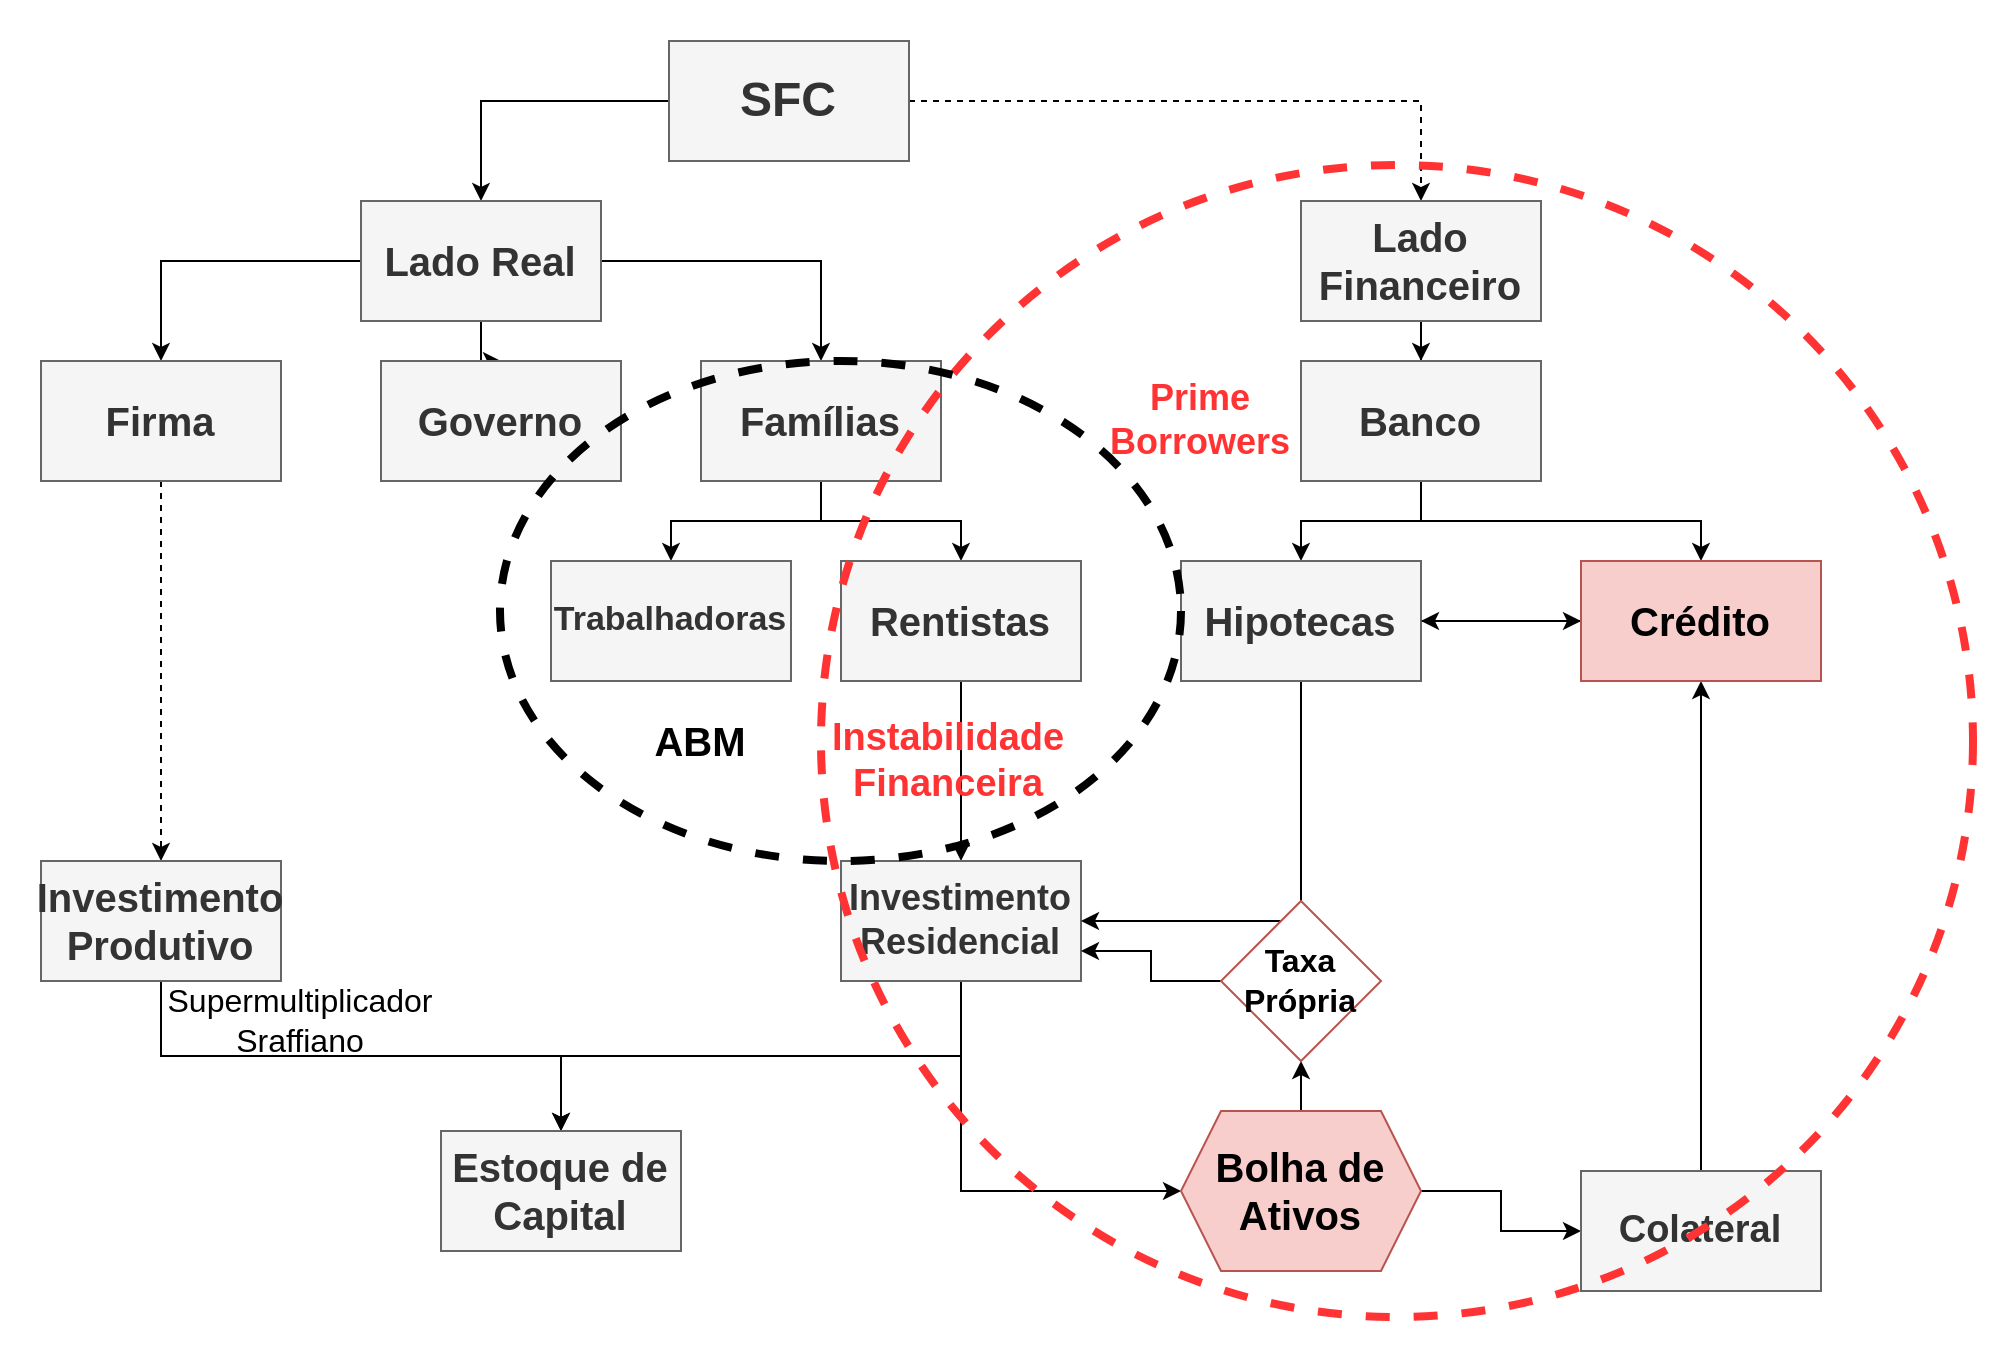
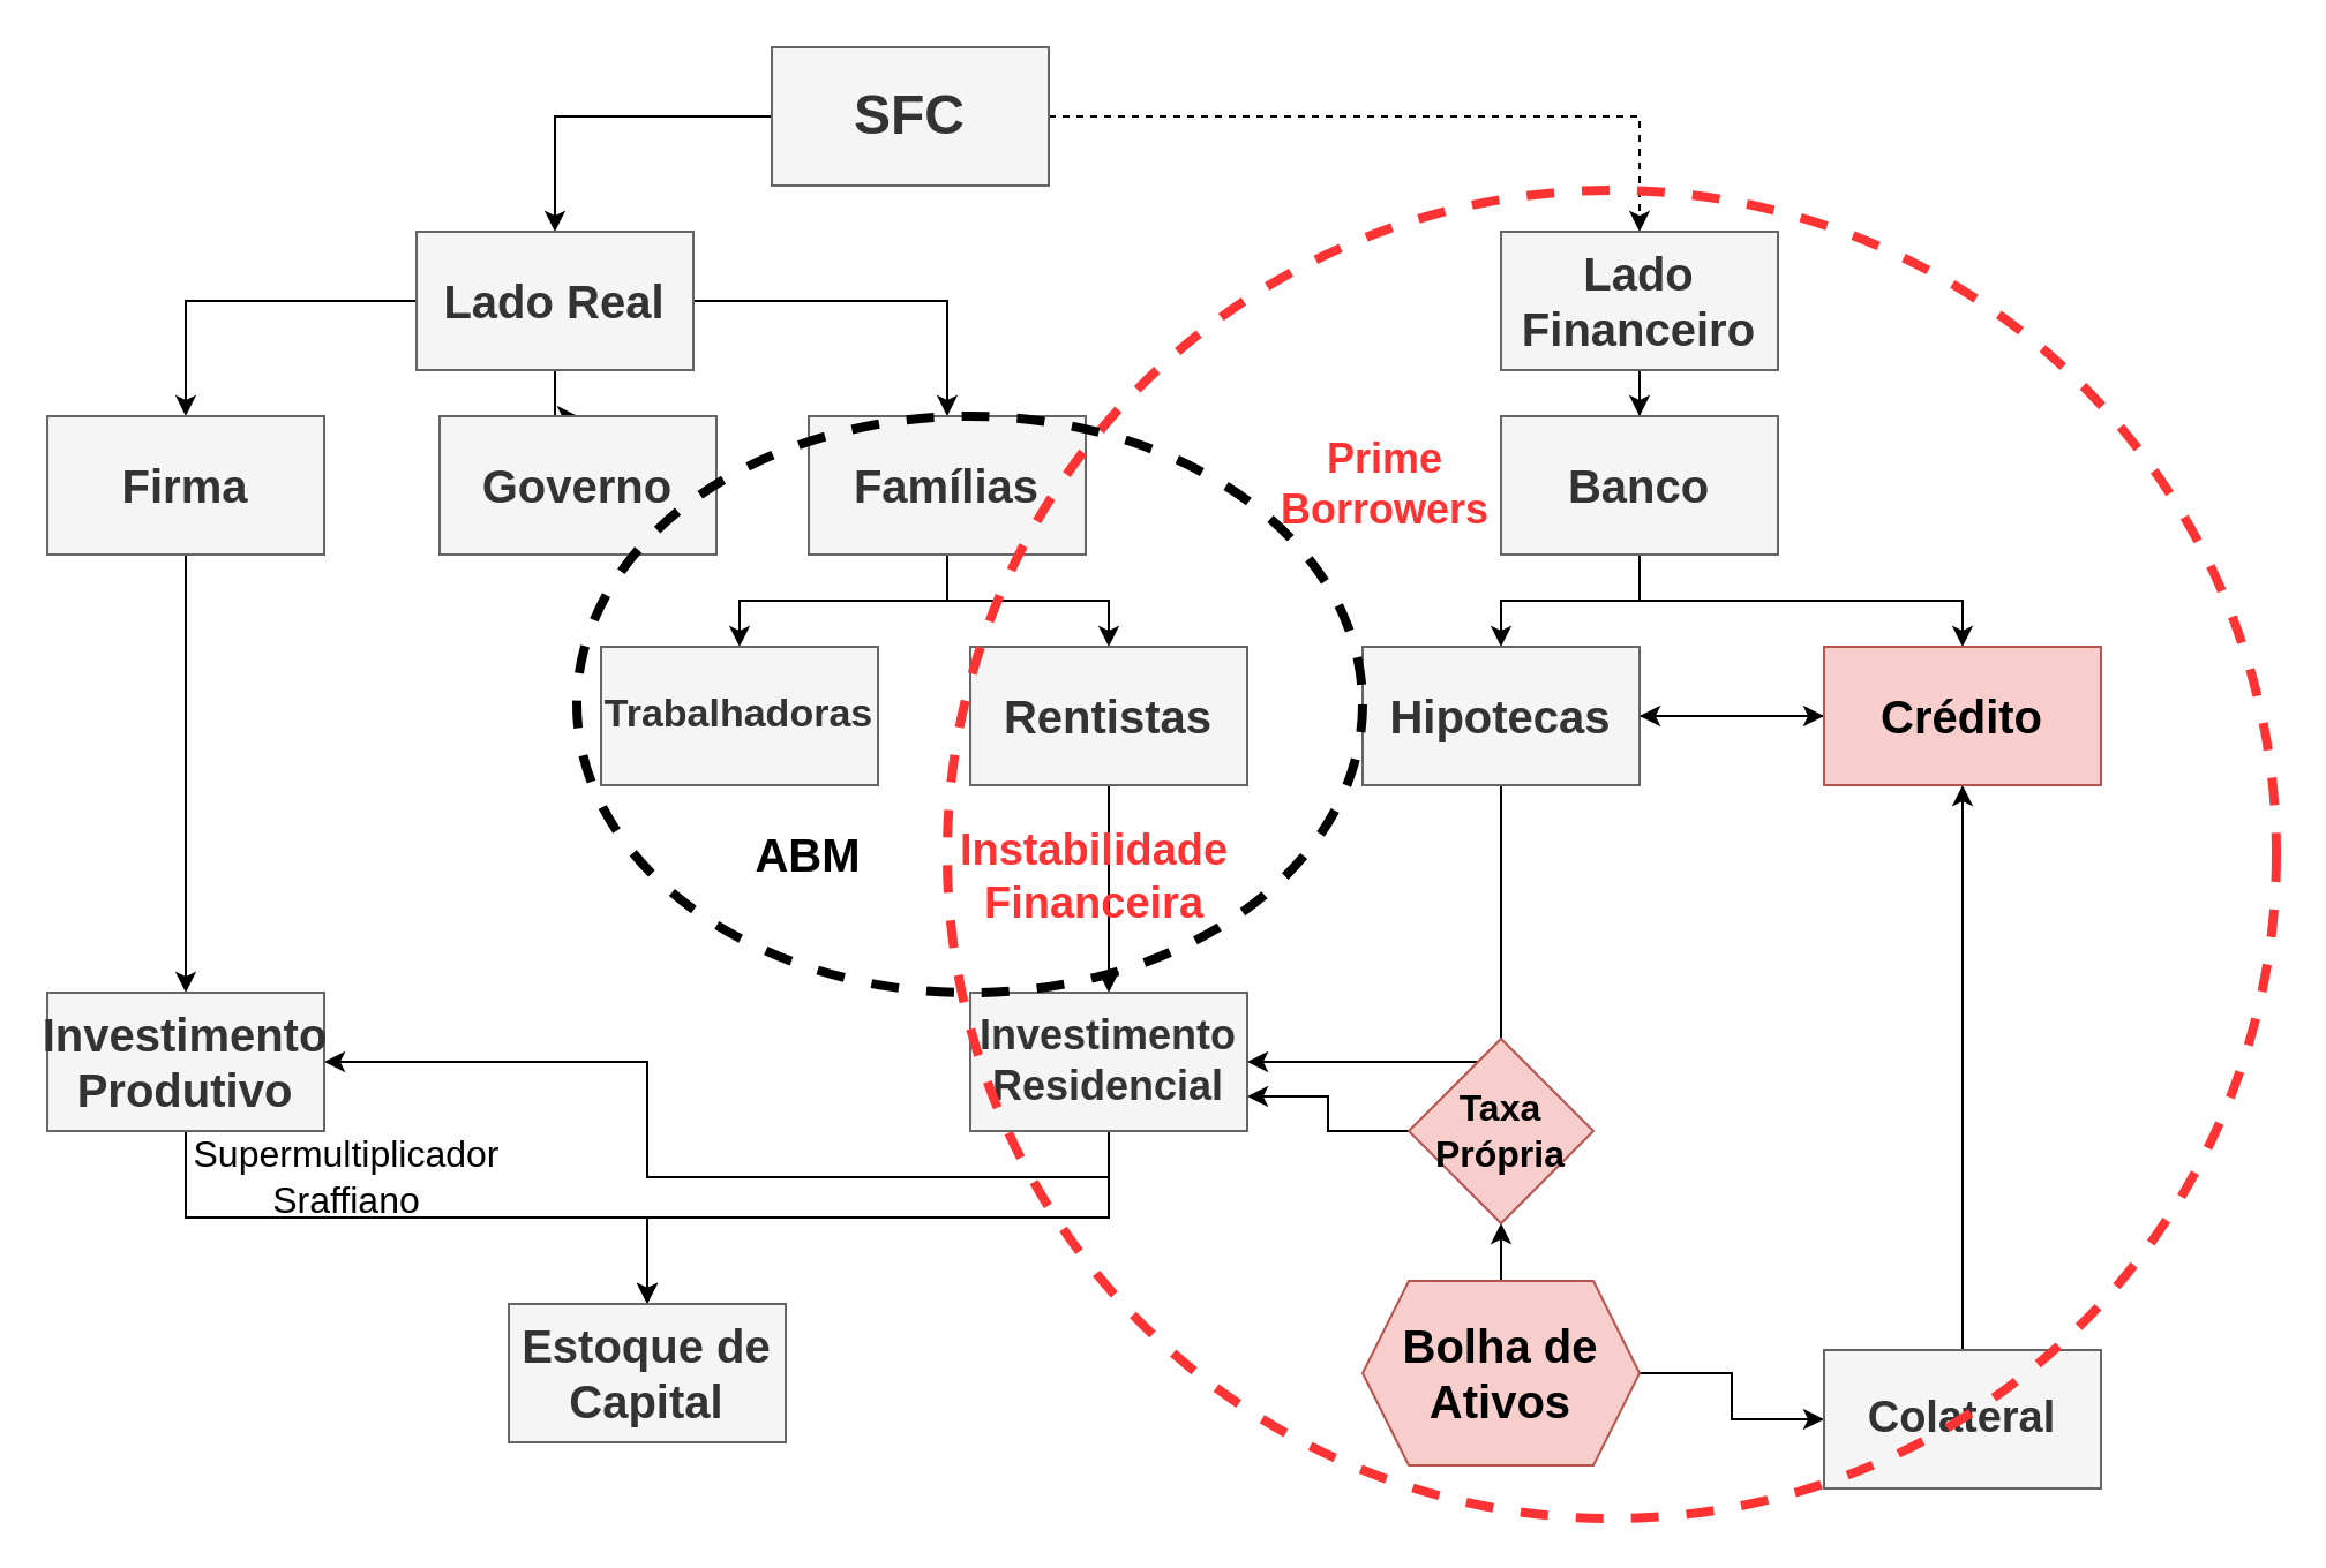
- <mxCell id="22" value="&lt;b&gt;&lt;font style=&quot;font-size: 17px&quot;&gt;Trabalhadoras&lt;/font&gt;&lt;/b&gt;" style="whiteSpace=wrap;html=1;rounded=0;fontColor=#333333;strokeColor=#666666;fillColor=#f5f5f5;" vertex="1" parent="1"><mxGeometry x="275" y="280" width="120" height="60" as="geometry" /></mxCell>
+ <mxCell id="22" value="&lt;b&gt;&lt;font style=&quot;font-size: 17px&quot;&gt;Trabalhadoras&lt;/font&gt;&lt;/b&gt;" style="whiteSpace=wrap;html=1;rounded=0;fontColor=#333333;strokeColor=#666666;fillColor=#f5f5f5;" vertex="1" parent="1"><mxGeometry x="260" y="280" width="120" height="60" as="geometry" /></mxCell>
- <mxCell id="14" value="" style="edgeStyle=orthogonalEdgeStyle;rounded=0;orthogonalLoop=1;jettySize=auto;html=1;dashed=1;" edge="1" parent="1" source="15" target="21"><mxGeometry relative="1" as="geometry" /></mxCell>
+ <mxCell id="14" value="" style="edgeStyle=orthogonalEdgeStyle;rounded=0;orthogonalLoop=1;jettySize=auto;html=1;" edge="1" parent="1" source="15" target="21"><mxGeometry relative="1" as="geometry" /></mxCell>
- <mxCell id="41" value="&lt;div style=&quot;font-size: 16px&quot;&gt;&lt;b&gt;&lt;font style=&quot;font-size: 16px&quot;&gt;Taxa&lt;/font&gt;&lt;/b&gt;&lt;/div&gt;&lt;div style=&quot;font-size: 16px&quot;&gt;&lt;b&gt;&lt;font style=&quot;font-size: 16px&quot;&gt;Própria&lt;br&gt;&lt;/font&gt;&lt;/b&gt;&lt;/div&gt;" style="rhombus;whiteSpace=wrap;html=1;fillColor=#ffffff;strokeColor=#b85450;" vertex="1" parent="1"><mxGeometry x="610" y="450" width="80" height="80" as="geometry" /></mxCell>
+ <mxCell id="41" value="&lt;div style=&quot;font-size: 16px&quot;&gt;&lt;b&gt;&lt;font style=&quot;font-size: 16px&quot;&gt;Taxa&lt;/font&gt;&lt;/b&gt;&lt;/div&gt;&lt;div style=&quot;font-size: 16px&quot;&gt;&lt;b&gt;&lt;font style=&quot;font-size: 16px&quot;&gt;Própria&lt;br&gt;&lt;/font&gt;&lt;/b&gt;&lt;/div&gt;" style="rhombus;whiteSpace=wrap;html=1;fillColor=#f8cecc;strokeColor=#b85450;" vertex="1" parent="1"><mxGeometry x="610" y="450" width="80" height="80" as="geometry" /></mxCell>
- <mxCell id="26" style="edgeStyle=orthogonalEdgeStyle;rounded=0;orthogonalLoop=1;jettySize=auto;html=1;exitX=0.5;exitY=1;exitDx=0;exitDy=0;entryX=0;entryY=0.5;entryDx=0;entryDy=0;" edge="1" parent="1" source="27" target="34"><mxGeometry relative="1" as="geometry" /></mxCell>
+ <mxCell id="26" style="edgeStyle=orthogonalEdgeStyle;rounded=0;orthogonalLoop=1;jettySize=auto;html=1;exitX=0.5;exitY=1;exitDx=0;exitDy=0;" edge="1" parent="1" source="27" target="21"><mxGeometry relative="1" as="geometry" /></mxCell>
